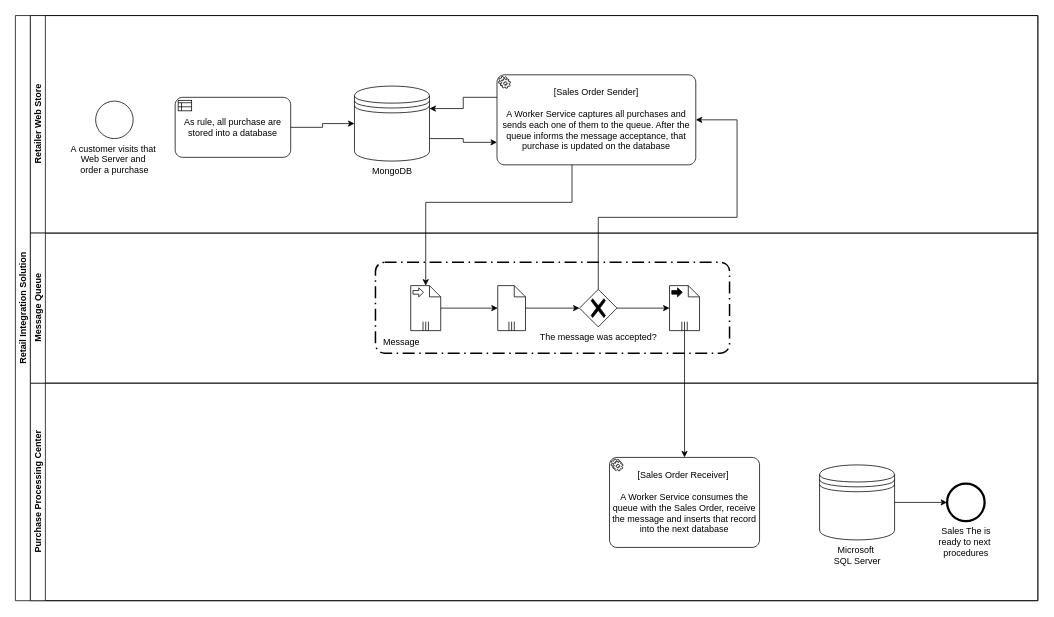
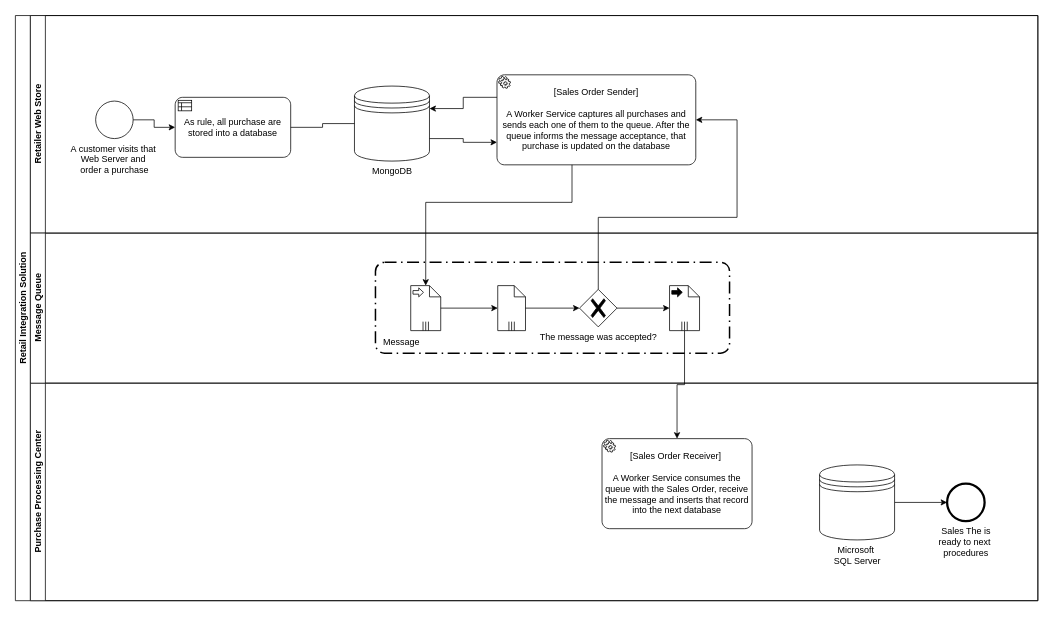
+ <mxCell id="18" style="edgeStyle=orthogonalEdgeStyle;rounded=0;orthogonalLoop=1;jettySize=auto;html=1;" parent="12" source="13" target="16" edge="1"><mxGeometry relative="1" as="geometry" /></mxCell>
- <mxCell id="19" style="edgeStyle=orthogonalEdgeStyle;rounded=0;orthogonalLoop=1;jettySize=auto;html=1;entryX=0;entryY=0.5;entryDx=0;entryDy=0;" parent="12" source="16" target="17" edge="1"><mxGeometry relative="1" as="geometry" /></mxCell>
+ <mxCell id="19" style="edgeStyle=orthogonalEdgeStyle;rounded=0;orthogonalLoop=1;jettySize=auto;html=1;entryX=0;entryY=0.5;entryDx=0;entryDy=0;endArrow=none;" parent="12" source="16" target="17" edge="1"><mxGeometry relative="1" as="geometry" /></mxCell>
- <mxCell id="11" value="&lt;div&gt;[Sales Order Receiver]&amp;nbsp;&lt;/div&gt;&lt;div&gt;&lt;br&gt;&lt;/div&gt;&lt;div&gt;A Worker Service consumes the queue with the Sales Order, receive the message and inserts that record into the next database&lt;br&gt;&lt;/div&gt;" style="points=[[0.25,0,0],[0.5,0,0],[0.75,0,0],[1,0.25,0],[1,0.5,0],[1,0.75,0],[0.75,1,0],[0.5,1,0],[0.25,1,0],[0,0.75,0],[0,0.5,0],[0,0.25,0]];shape=mxgraph.bpmn.task;whiteSpace=wrap;rectStyle=rounded;size=10;html=1;container=0;expand=0;collapsible=0;taskMarker=service;" parent="3" vertex="1"><mxGeometry x="792" y="589" width="200" height="120" as="geometry" /></mxCell>
+ <mxCell id="11" value="&lt;div&gt;[Sales Order Receiver]&amp;nbsp;&lt;/div&gt;&lt;div&gt;&lt;br&gt;&lt;/div&gt;&lt;div&gt;A Worker Service consumes the queue with the Sales Order, receive the message and inserts that record into the next database&lt;br&gt;&lt;/div&gt;" style="points=[[0.25,0,0],[0.5,0,0],[0.75,0,0],[1,0.25,0],[1,0.5,0],[1,0.75,0],[0.75,1,0],[0.5,1,0],[0.25,1,0],[0,0.75,0],[0,0.5,0],[0,0.25,0]];shape=mxgraph.bpmn.task;whiteSpace=wrap;rectStyle=rounded;size=10;html=1;container=0;expand=0;collapsible=0;taskMarker=service;" parent="3" vertex="1"><mxGeometry x="782" y="564" width="200" height="120" as="geometry" /></mxCell>
